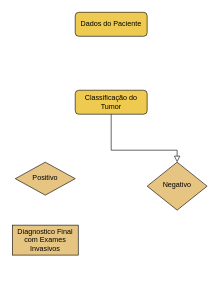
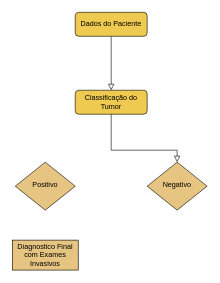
+ <mxCell id="2" value="" style="rounded=0;html=1;jettySize=auto;orthogonalLoop=1;fontSize=11;endArrow=block;endFill=0;endSize=8;strokeWidth=1;shadow=0;labelBackgroundColor=none;edgeStyle=orthogonalEdgeStyle;entryX=0.5;entryY=0;entryDx=0;entryDy=0;" parent="1" source="3" target="5" edge="1"><mxGeometry relative="1" as="geometry" /></mxCell>
- <mxCell id="4" value="Positivo" style="rhombus;whiteSpace=wrap;html=1;shadow=0;fontFamily=Helvetica;fontSize=12;align=center;strokeWidth=1;spacing=6;spacingTop=-4;fillColor=#E6C481;" parent="1" vertex="1"><mxGeometry x="25" y="270" width="100" height="55" as="geometry" /></mxCell>
+ <mxCell id="4" value="Positivo" style="rhombus;whiteSpace=wrap;html=1;shadow=0;fontFamily=Helvetica;fontSize=12;align=center;strokeWidth=1;spacing=6;spacingTop=-4;fillColor=#E6C481;" parent="1" vertex="1"><mxGeometry x="25" y="270" width="100" height="80" as="geometry" /></mxCell>
- <mxCell id="8" value="Diagnostico Final com Exames Invasivos" style="rounded=0;whiteSpace=wrap;html=1;fillColor=#E6C481;" vertex="1" parent="1"><mxGeometry x="20" y="375" width="110" height="50" as="geometry" /></mxCell>
+ <mxCell id="8" value="Diagnostico Final com Exames Invasivos" style="rounded=0;whiteSpace=wrap;html=1;fillColor=#E6C481;" vertex="1" parent="1"><mxGeometry x="20" y="400" width="110" height="50" as="geometry" /></mxCell>
